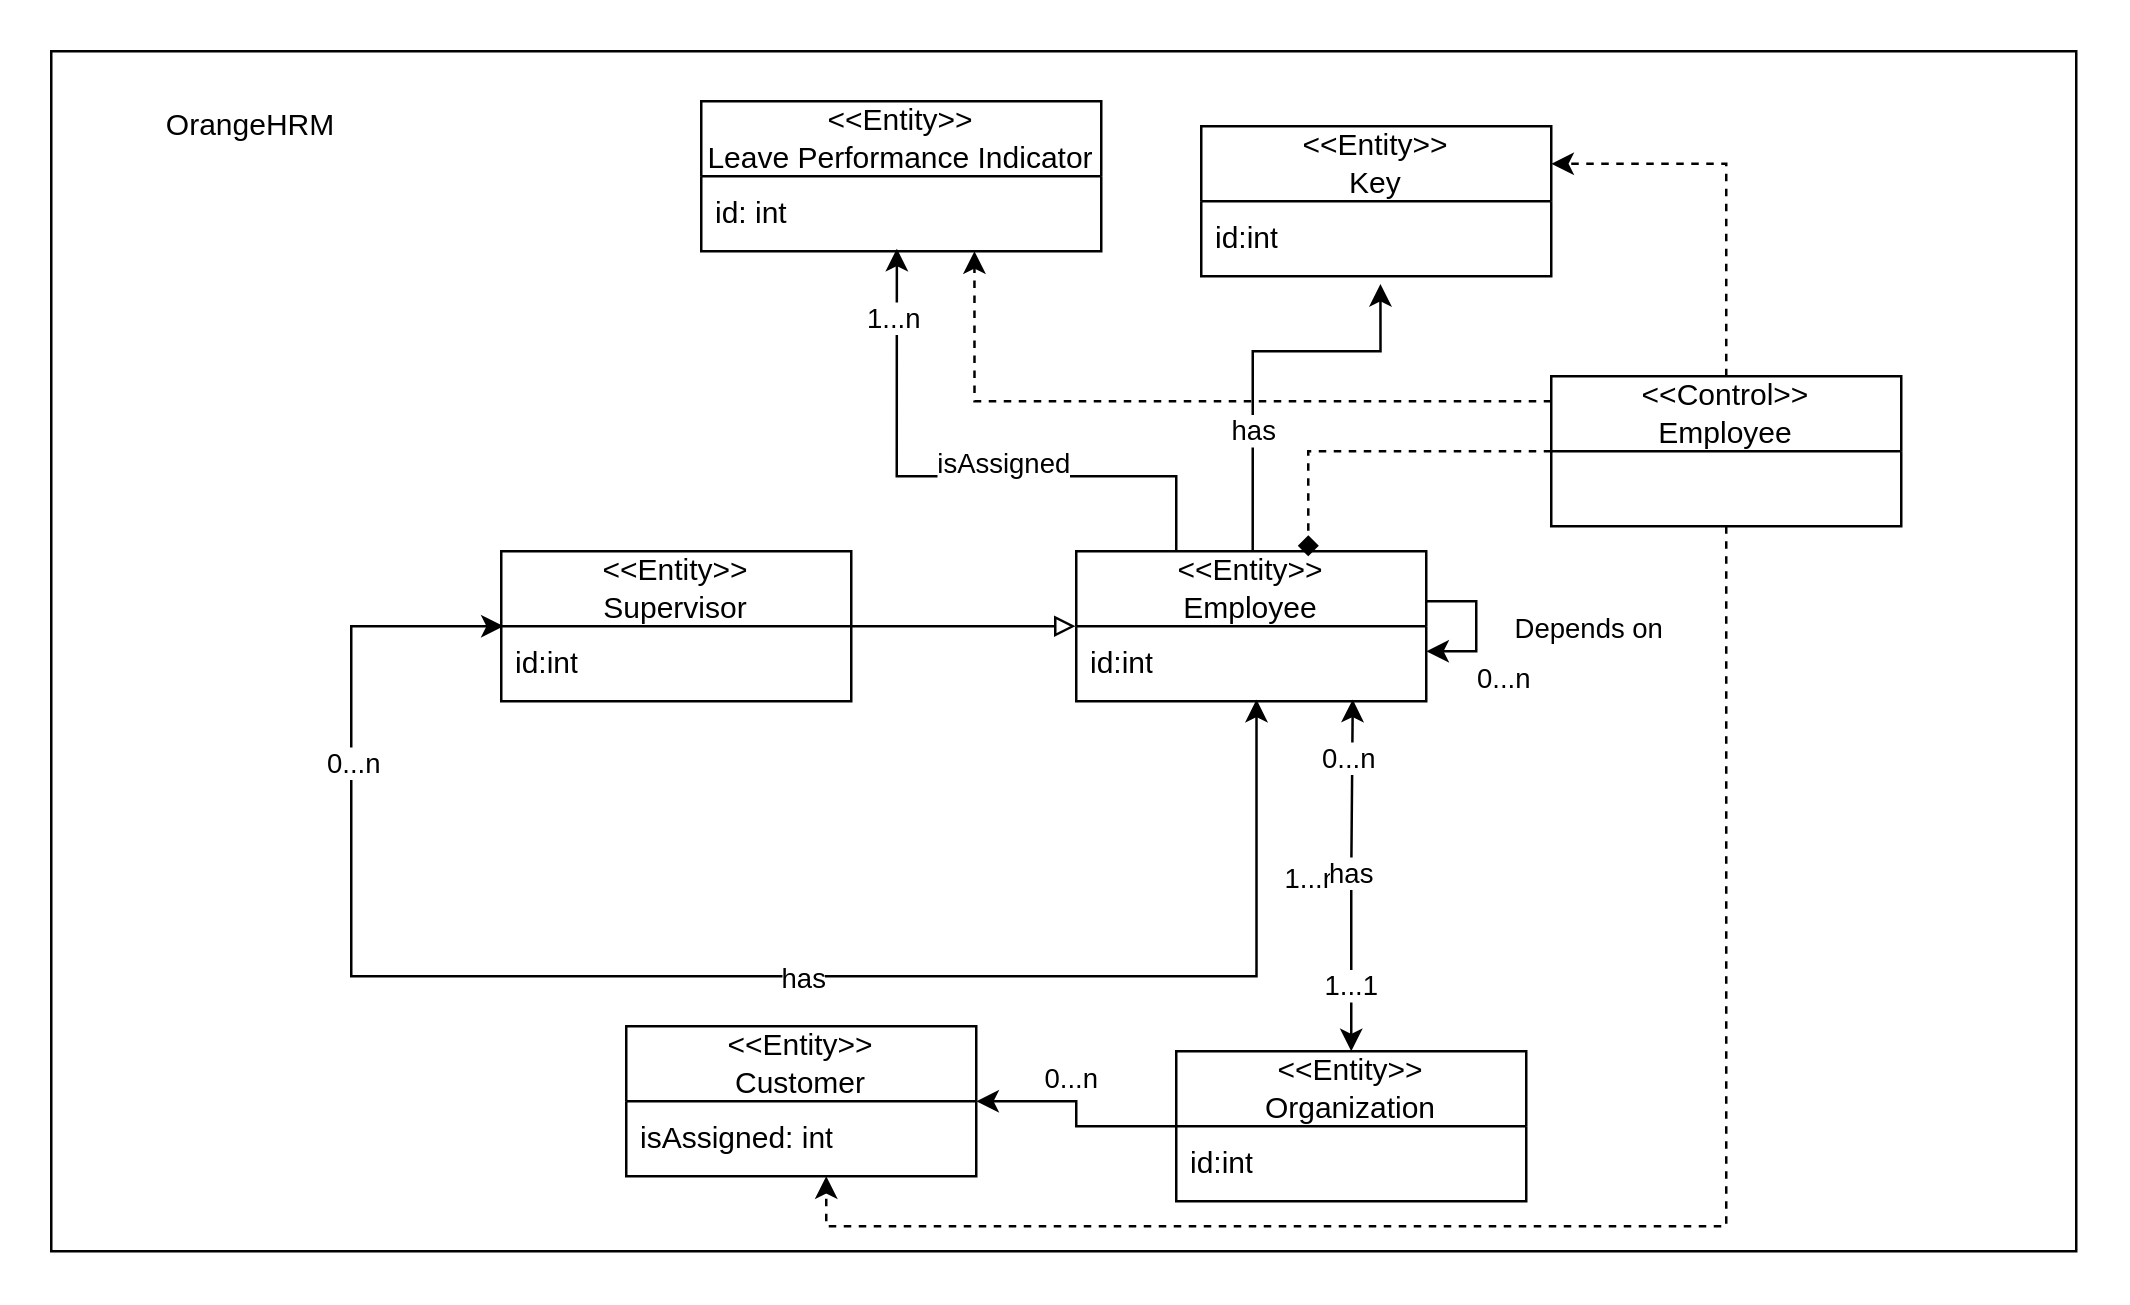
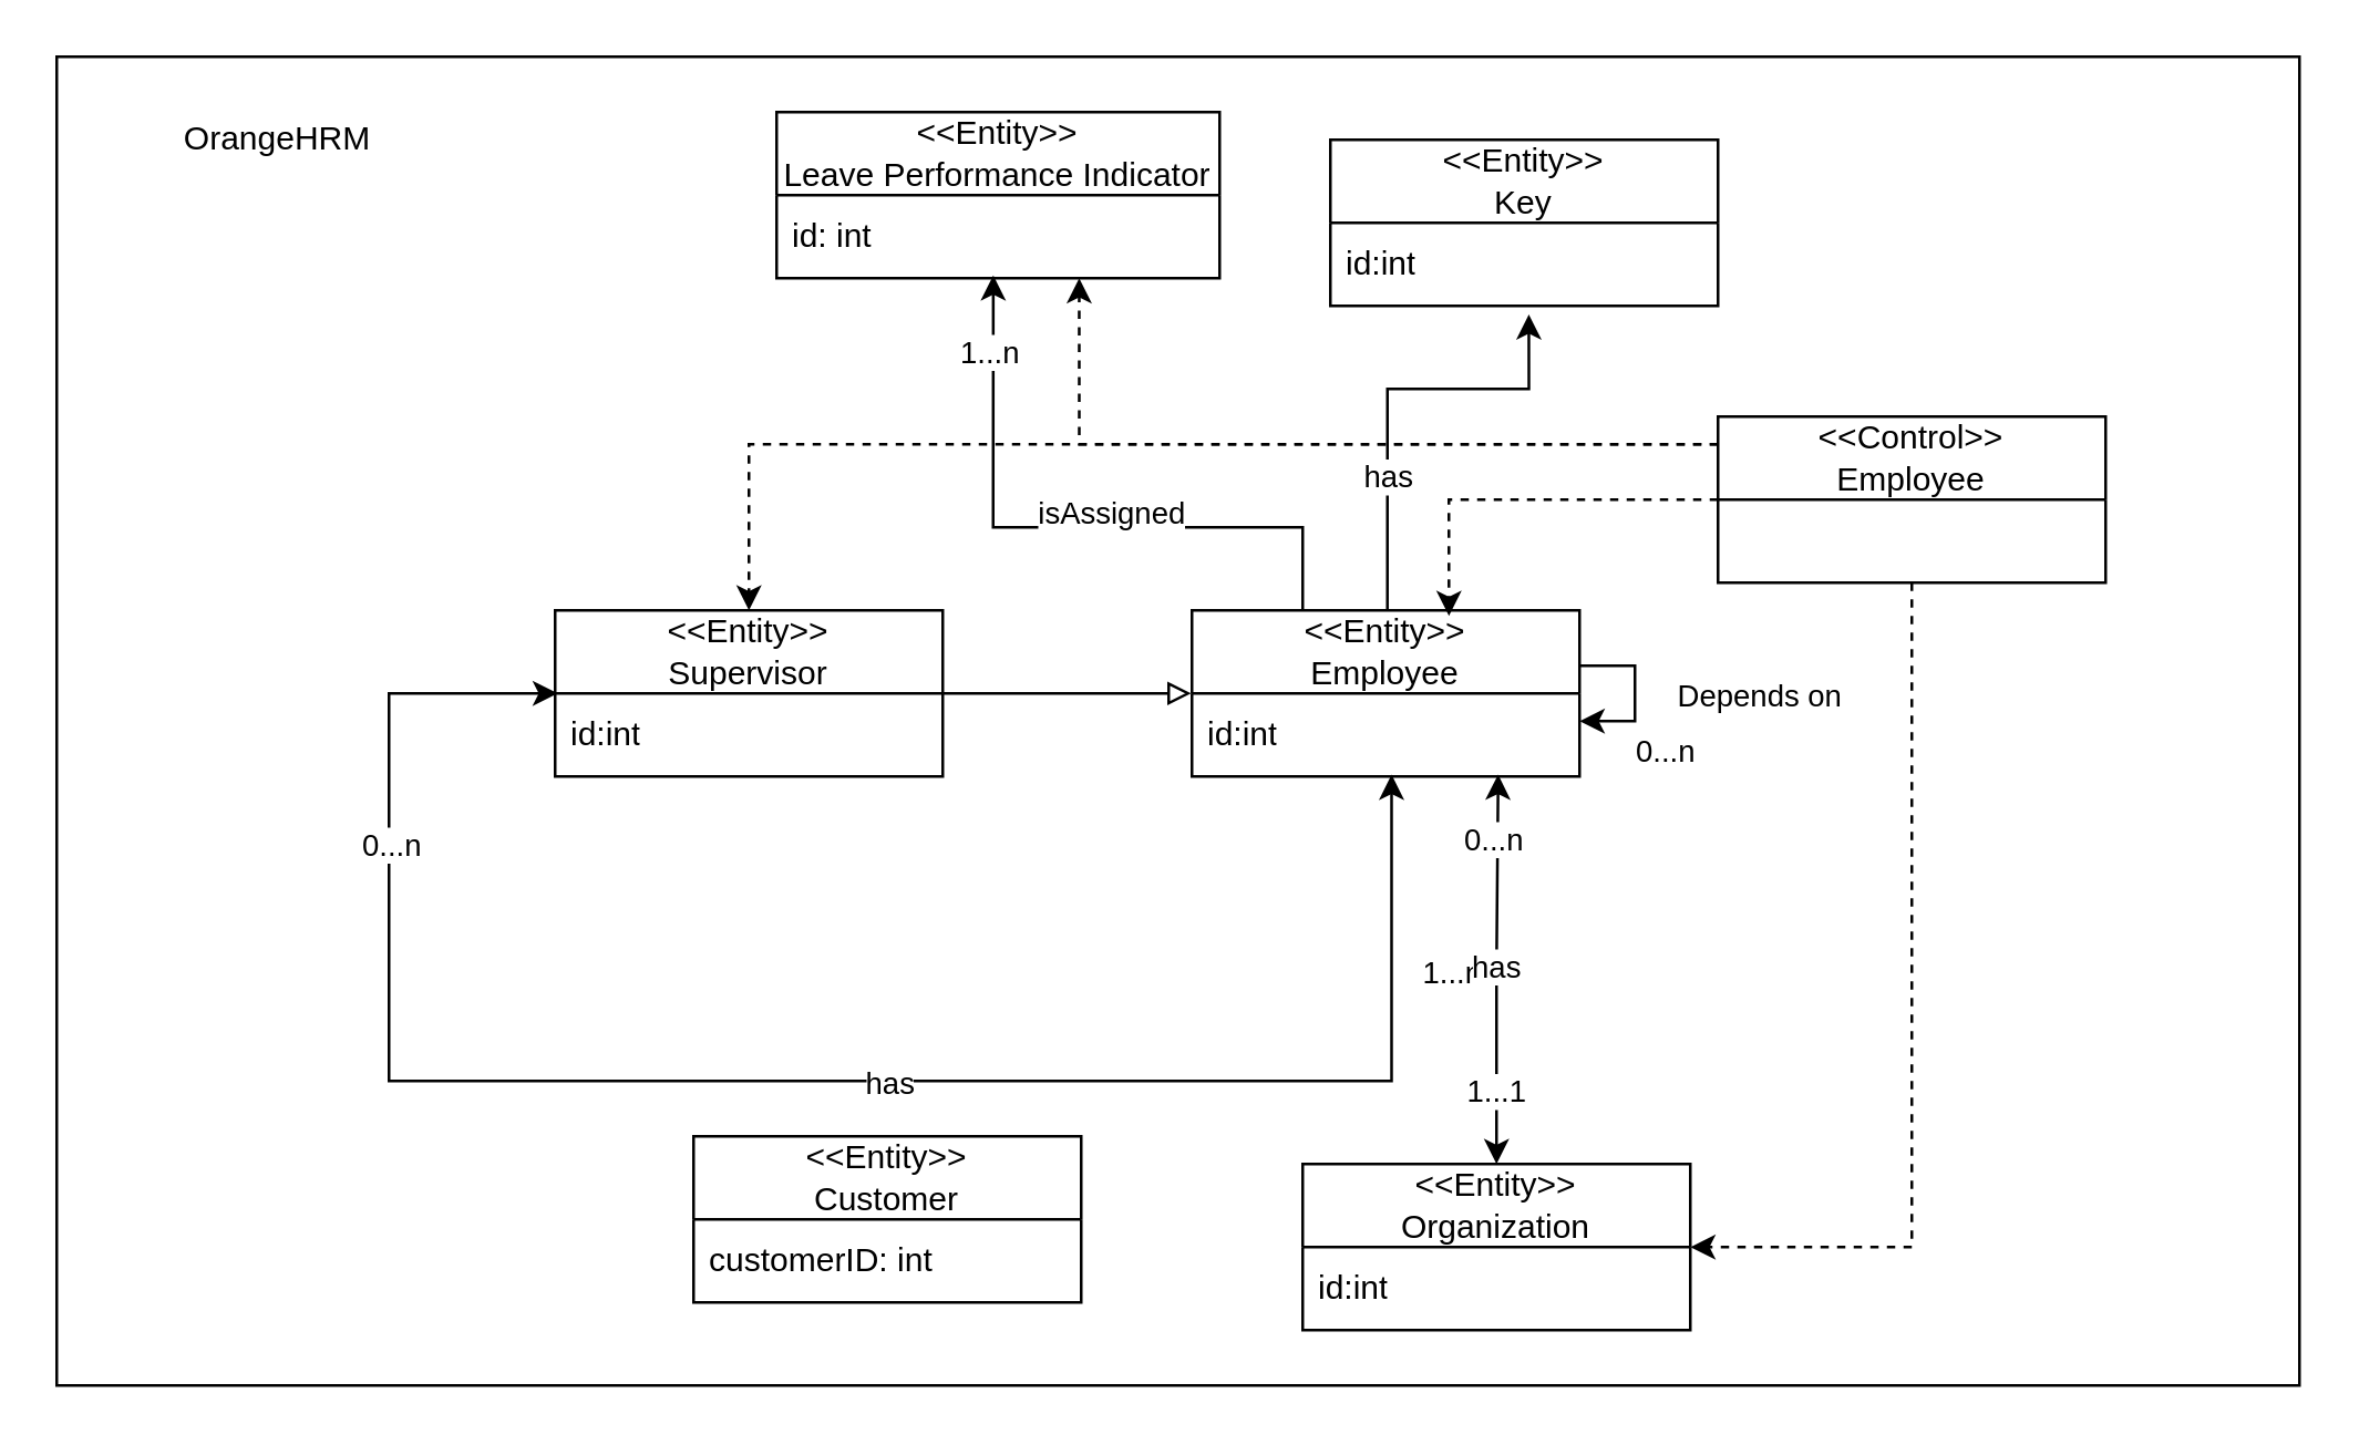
- <mxCell id="35" style="edgeStyle=orthogonalEdgeStyle;rounded=0;orthogonalLoop=1;jettySize=auto;html=1;entryX=1;entryY=0.25;entryDx=0;entryDy=0;dashed=1;" edge="1" parent="1" source="39" target="18"><mxGeometry relative="1" as="geometry" /></mxCell>
+ <mxCell id="38" style="edgeStyle=orthogonalEdgeStyle;rounded=0;orthogonalLoop=1;jettySize=auto;html=1;entryX=0.5;entryY=0;entryDx=0;entryDy=0;dashed=1;" edge="1" parent="1" source="39" target="8"><mxGeometry relative="1" as="geometry"><Array as="points"><mxPoint x="270" y="160" /></Array></mxGeometry></mxCell>
- <mxCell id="40" style="edgeStyle=orthogonalEdgeStyle;rounded=0;orthogonalLoop=1;jettySize=auto;html=1;entryX=0.663;entryY=0.034;entryDx=0;entryDy=0;entryPerimeter=0;dashed=1;endArrow=diamond;" edge="1" parent="1" source="39" target="6"><mxGeometry relative="1" as="geometry"><Array as="points"><mxPoint x="523" y="180" /></Array></mxGeometry></mxCell>
+ <mxCell id="40" style="edgeStyle=orthogonalEdgeStyle;rounded=0;orthogonalLoop=1;jettySize=auto;html=1;entryX=0.663;entryY=0.034;entryDx=0;entryDy=0;entryPerimeter=0;dashed=1;" edge="1" parent="1" source="39" target="6"><mxGeometry relative="1" as="geometry"><Array as="points"><mxPoint x="523" y="180" /></Array></mxGeometry></mxCell>
- <mxCell id="27" style="edgeStyle=orthogonalEdgeStyle;rounded=0;orthogonalLoop=1;jettySize=auto;html=1;entryX=1;entryY=0.5;entryDx=0;entryDy=0;" edge="1" parent="1" source="29" target="20"><mxGeometry relative="1" as="geometry" /></mxCell>
- <mxCell id="28" value="0...n" style="edgeLabel;html=1;align=center;verticalAlign=middle;resizable=0;points=[];" vertex="1" connectable="0" parent="27"><mxGeometry x="0.309" y="-2" relative="1" as="geometry"><mxPoint x="6" y="-8" as="offset" /></mxGeometry></mxCell>
+ <mxCell id="36" style="edgeStyle=orthogonalEdgeStyle;rounded=0;orthogonalLoop=1;jettySize=auto;html=1;entryX=1;entryY=0.5;entryDx=0;entryDy=0;dashed=1;" edge="1" parent="1" source="39" target="29"><mxGeometry relative="1" as="geometry"><Array as="points"><mxPoint x="690" y="450" /></Array></mxGeometry></mxCell>
- <mxCell id="21" value="isAssigned: int" style="text;strokeColor=none;fillColor=none;align=left;verticalAlign=middle;spacingLeft=4;spacingRight=4;overflow=hidden;points=[[0,0.5],[1,0.5]];portConstraint=eastwest;rotatable=0;whiteSpace=wrap;html=1;" vertex="1" parent="20"><mxGeometry y="30" width="140" height="30" as="geometry" /></mxCell>
+ <mxCell id="21" value="customerID: int" style="text;strokeColor=none;fillColor=none;align=left;verticalAlign=middle;spacingLeft=4;spacingRight=4;overflow=hidden;points=[[0,0.5],[1,0.5]];portConstraint=eastwest;rotatable=0;whiteSpace=wrap;html=1;" vertex="1" parent="20"><mxGeometry y="30" width="140" height="30" as="geometry" /></mxCell>
- <mxCell id="37" style="edgeStyle=orthogonalEdgeStyle;rounded=0;orthogonalLoop=1;jettySize=auto;html=1;dashed=1;" edge="1" parent="1" source="39" target="20"><mxGeometry relative="1" as="geometry"><Array as="points"><mxPoint x="690" y="490" /><mxPoint x="330" y="490" /></Array></mxGeometry></mxCell>
